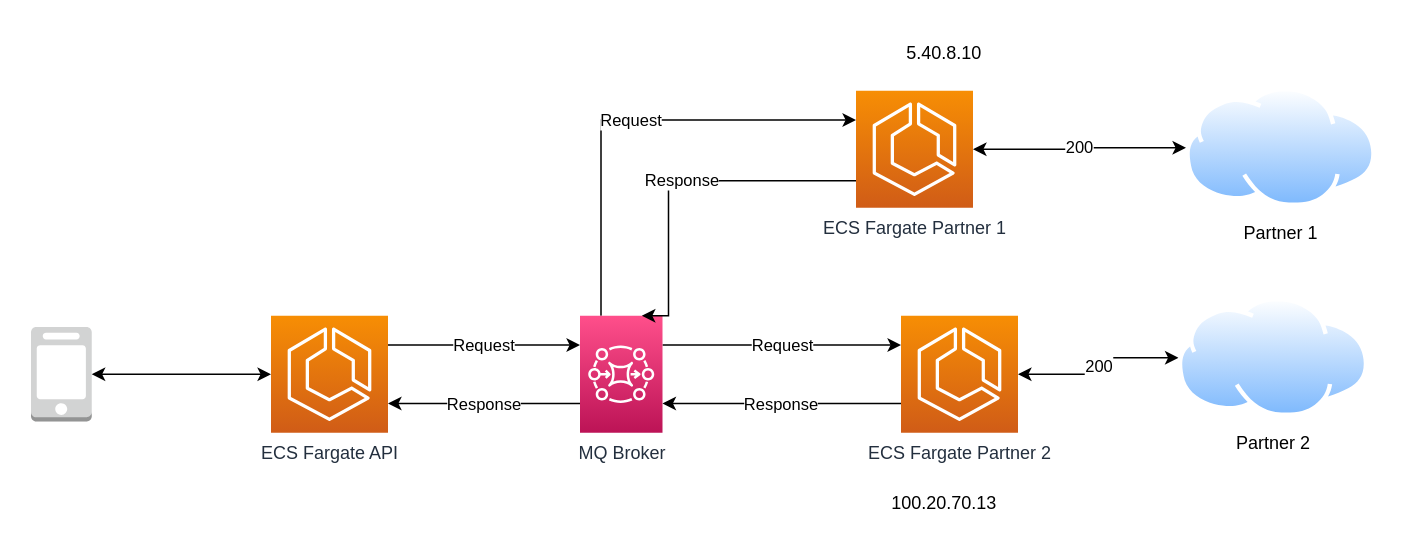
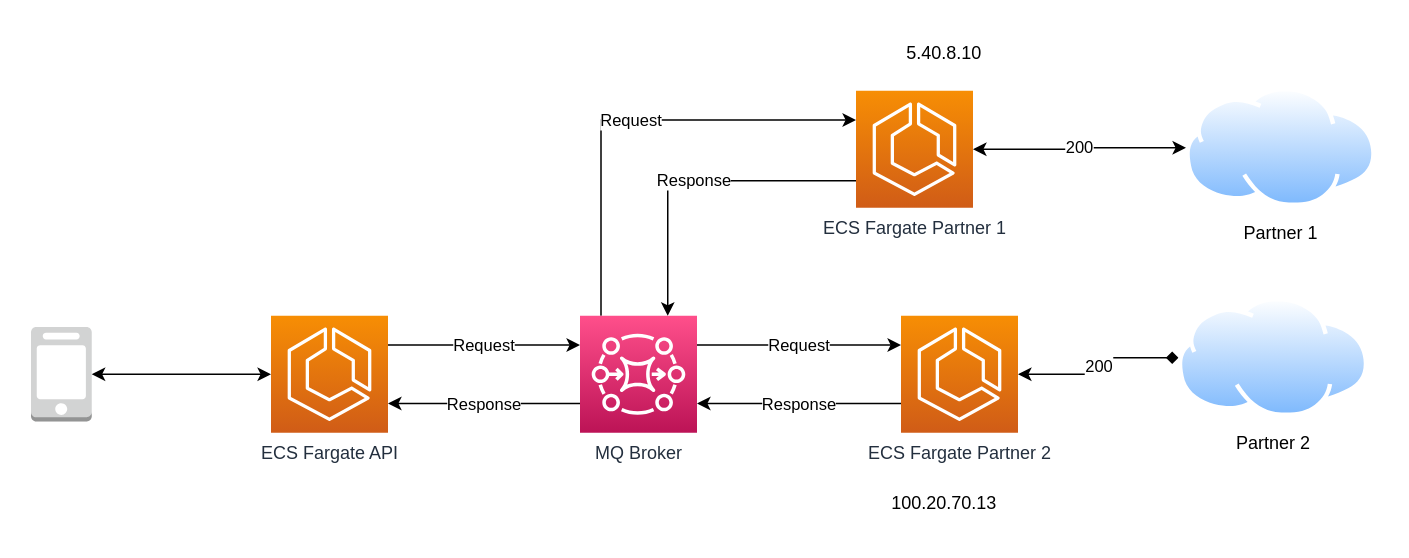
- <mxCell id="9" value="200" style="edgeStyle=orthogonalEdgeStyle;rounded=0;orthogonalLoop=1;jettySize=auto;html=1;startArrow=classic;startFill=1;" edge="1" parent="1" source="10" target="15"><mxGeometry relative="1" as="geometry" /></mxCell>
+ <mxCell id="9" value="200" style="edgeStyle=orthogonalEdgeStyle;rounded=0;orthogonalLoop=1;jettySize=auto;html=1;startArrow=classic;startFill=1;endArrow=diamond;" edge="1" parent="1" source="10" target="15"><mxGeometry relative="1" as="geometry" /></mxCell>
- <mxCell id="7" value="MQ Broker" style="sketch=0;points=[[0,0,0],[0.25,0,0],[0.5,0,0],[0.75,0,0],[1,0,0],[0,1,0],[0.25,1,0],[0.5,1,0],[0.75,1,0],[1,1,0],[0,0.25,0],[0,0.5,0],[0,0.75,0],[1,0.25,0],[1,0.5,0],[1,0.75,0]];outlineConnect=0;fontColor=#232F3E;gradientColor=#FF4F8B;gradientDirection=north;fillColor=#BC1356;strokeColor=#ffffff;dashed=0;verticalLabelPosition=bottom;verticalAlign=top;align=center;html=1;fontSize=12;fontStyle=0;aspect=fixed;shape=mxgraph.aws4.resourceIcon;resIcon=mxgraph.aws4.mq;" vertex="1" parent="1"><mxGeometry x="386" y="210" width="55" height="78" as="geometry" /></mxCell>
+ <mxCell id="7" value="MQ Broker" style="sketch=0;points=[[0,0,0],[0.25,0,0],[0.5,0,0],[0.75,0,0],[1,0,0],[0,1,0],[0.25,1,0],[0.5,1,0],[0.75,1,0],[1,1,0],[0,0.25,0],[0,0.5,0],[0,0.75,0],[1,0.25,0],[1,0.5,0],[1,0.75,0]];outlineConnect=0;fontColor=#232F3E;gradientColor=#FF4F8B;gradientDirection=north;fillColor=#BC1356;strokeColor=#ffffff;dashed=0;verticalLabelPosition=bottom;verticalAlign=top;align=center;html=1;fontSize=12;fontStyle=0;aspect=fixed;shape=mxgraph.aws4.resourceIcon;resIcon=mxgraph.aws4.mq;" vertex="1" parent="1"><mxGeometry x="386" y="210" width="78" height="78" as="geometry" /></mxCell>
